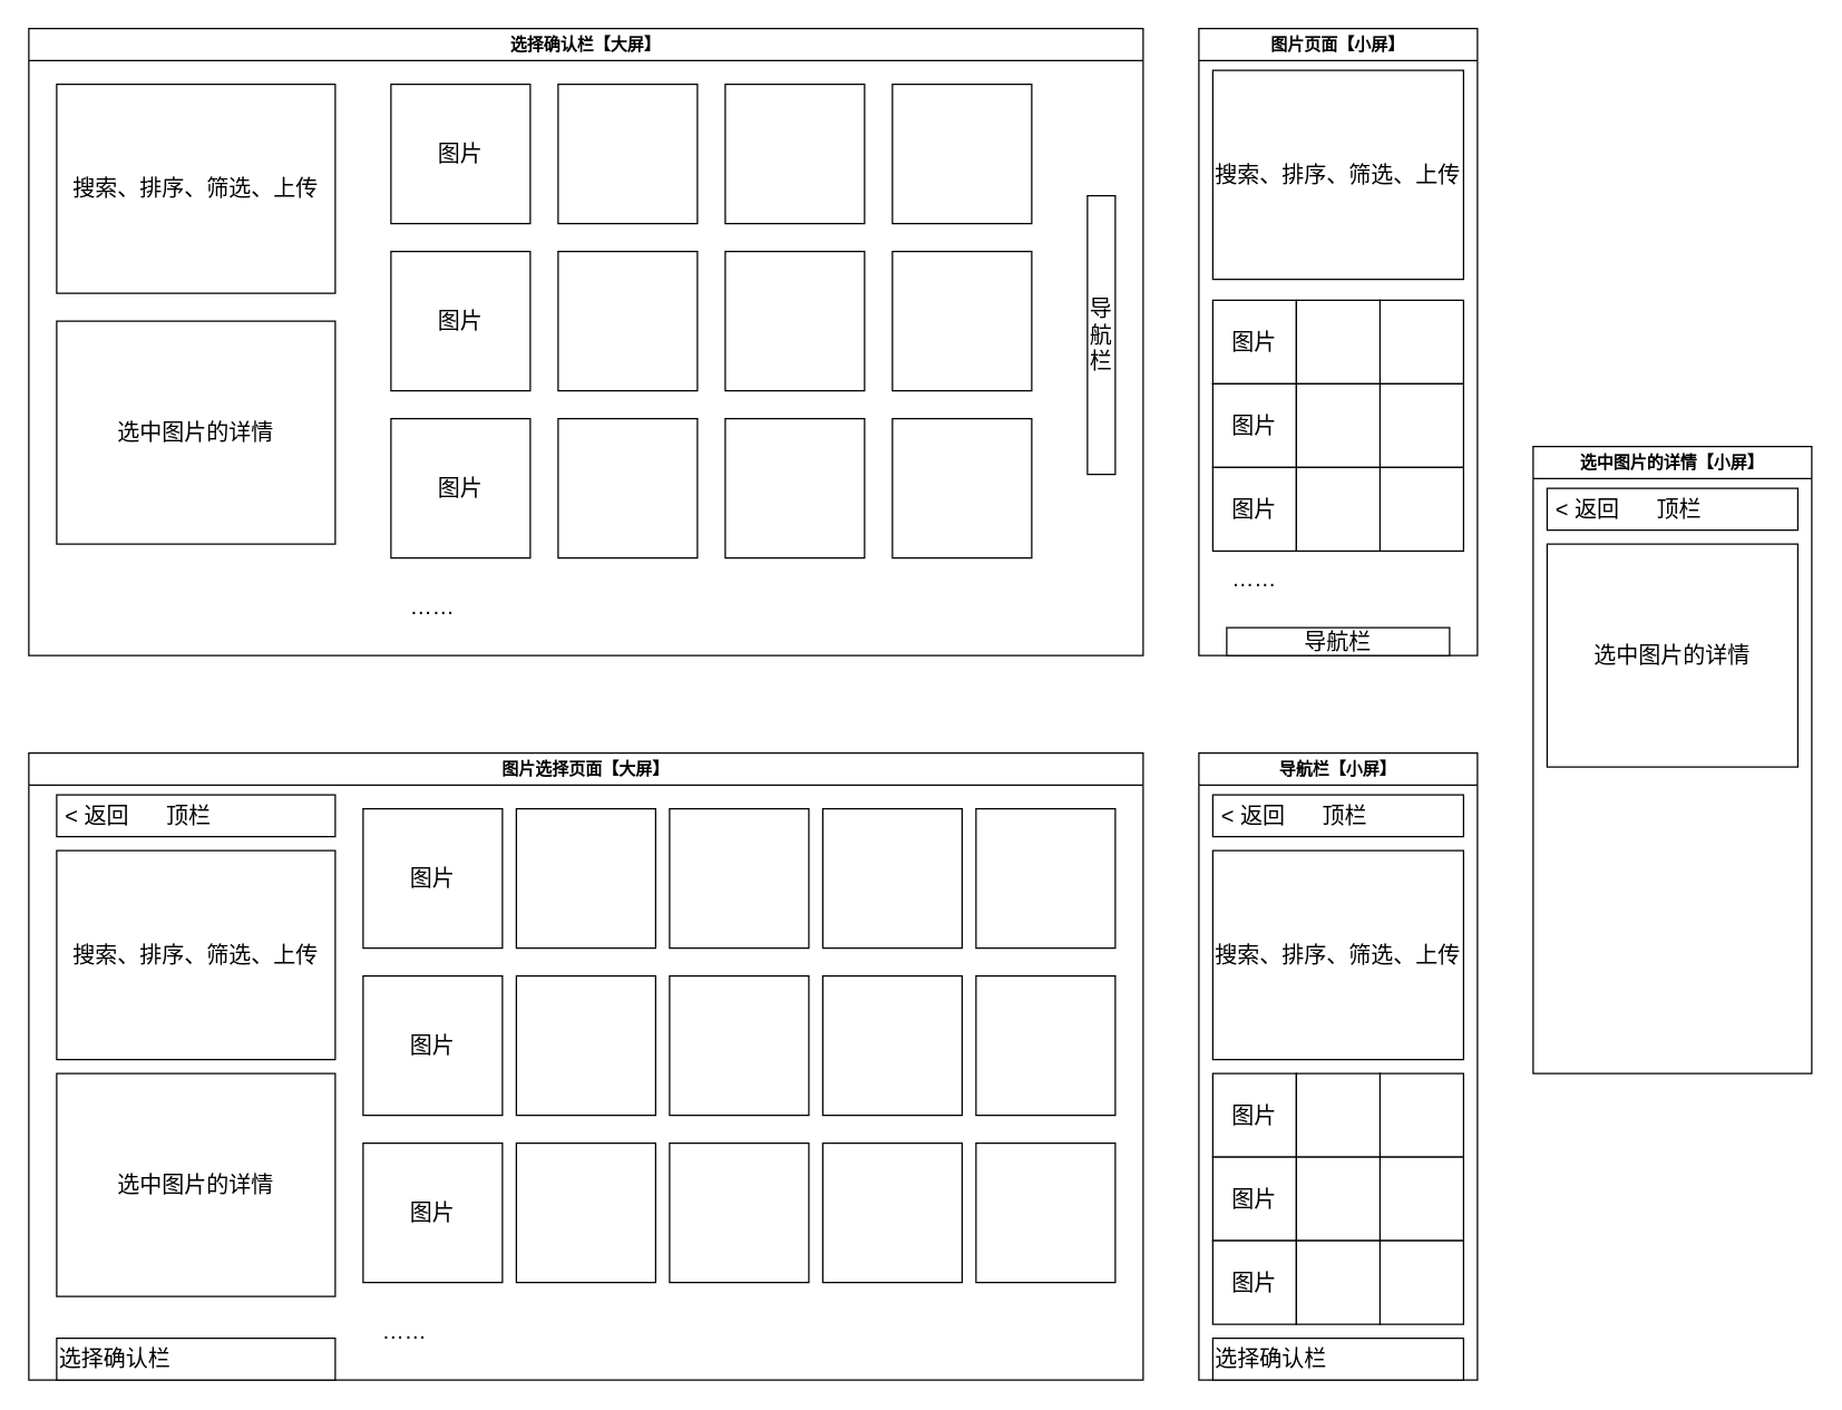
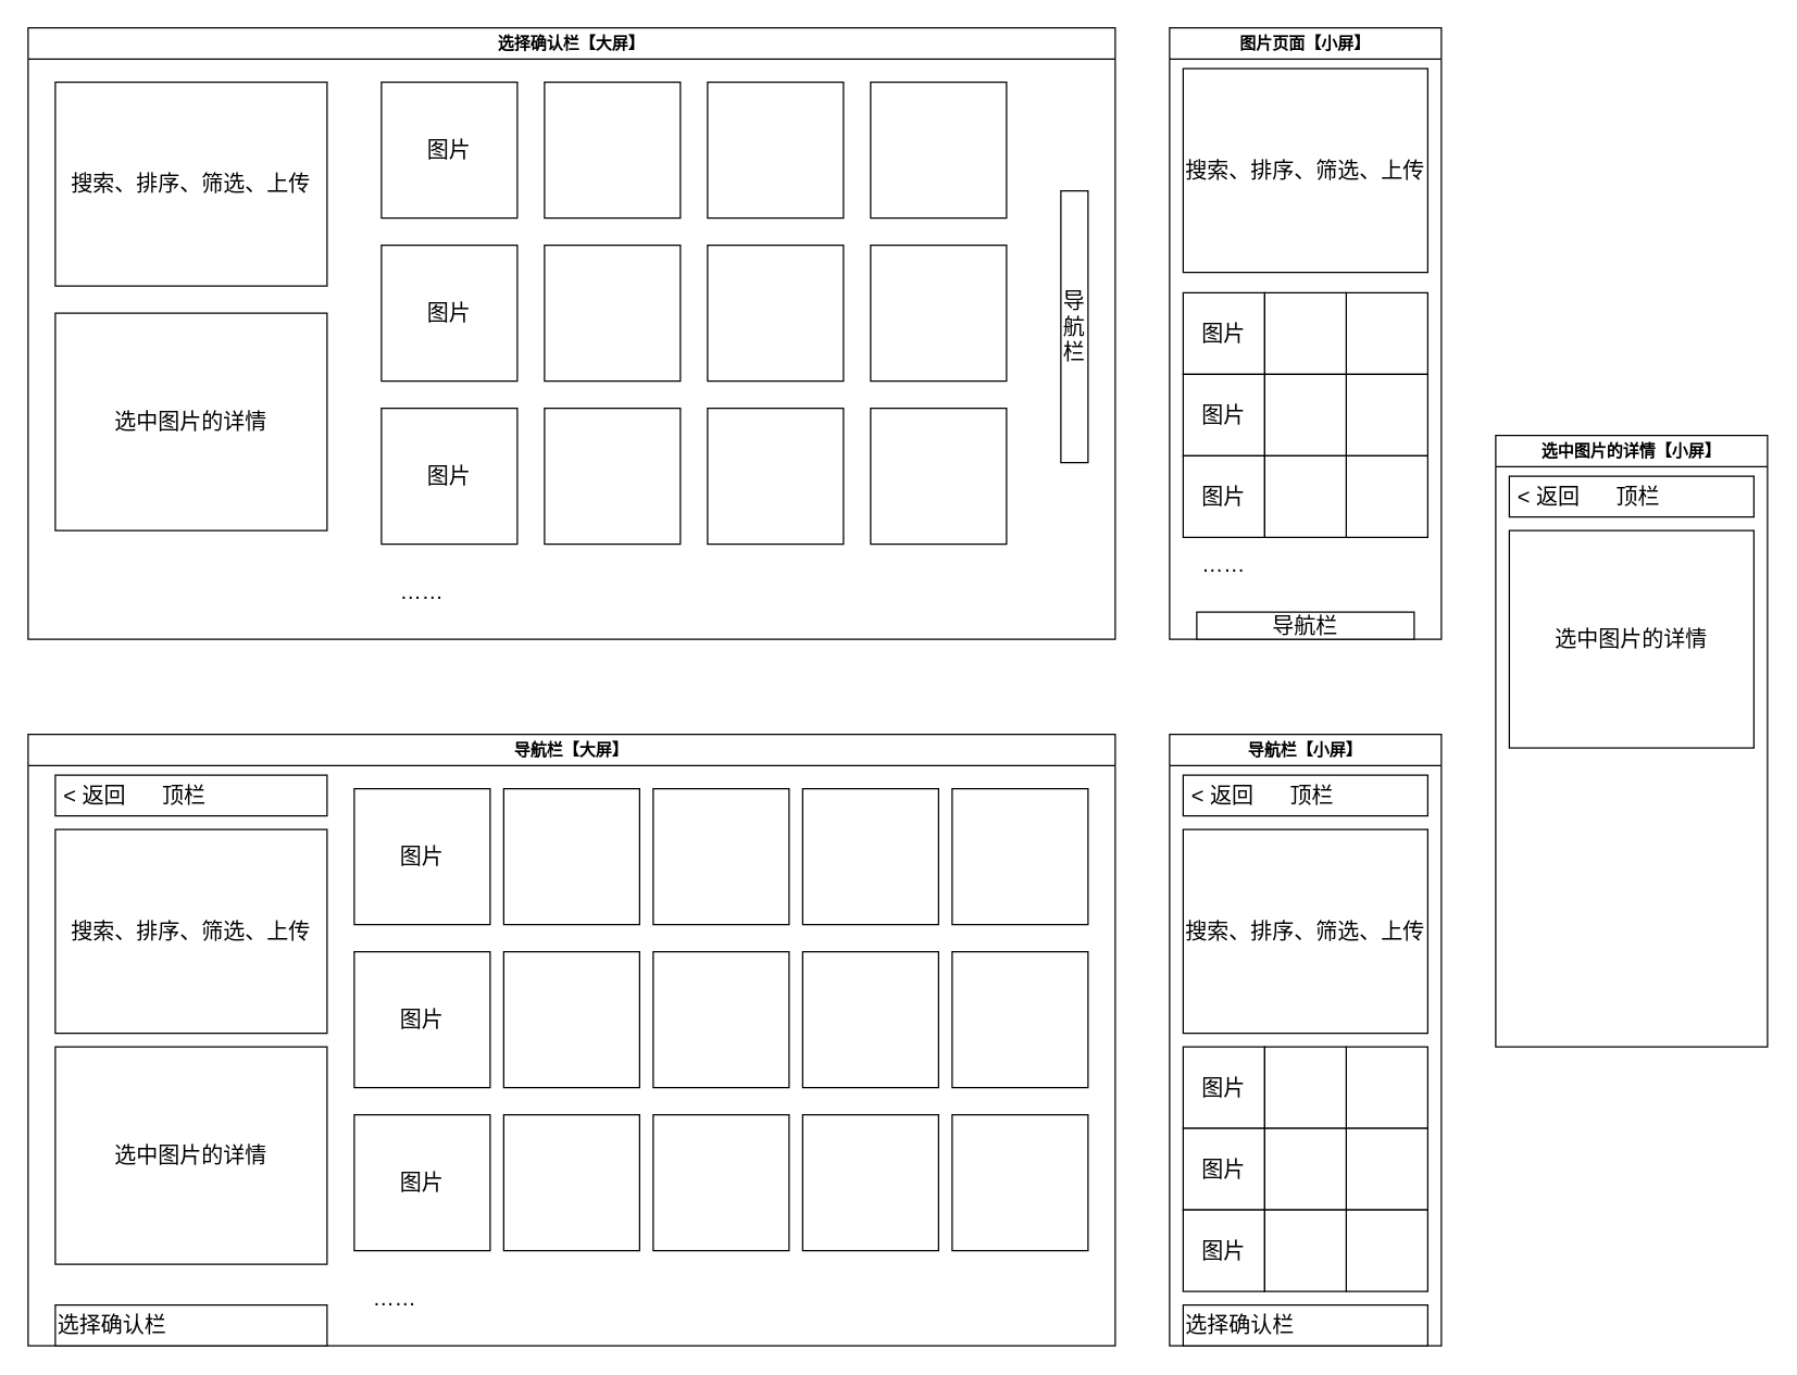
- <mxCell id="35" value="图片选择页面【大屏】" style="swimlane;whiteSpace=wrap;html=1;" vertex="1" parent="1"><mxGeometry x="20" y="540" width="800" height="450" as="geometry" /></mxCell>
+ <mxCell id="35" value="导航栏【大屏】" style="swimlane;whiteSpace=wrap;html=1;" vertex="1" parent="1"><mxGeometry x="20" y="540" width="800" height="450" as="geometry" /></mxCell>
